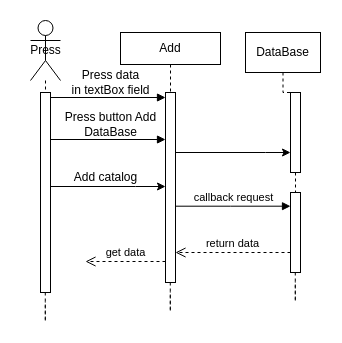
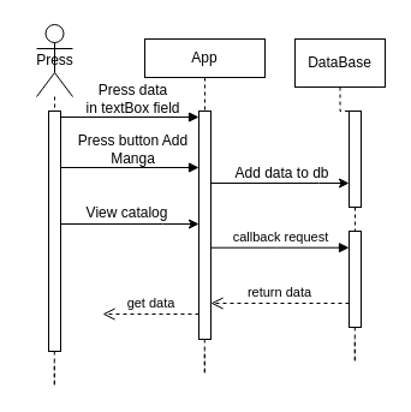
- <mxCell id="13" value="Add" style="html=1;whiteSpace=wrap;" parent="1" vertex="1"><mxGeometry x="120" y="32" width="100" height="32" as="geometry" /></mxCell>
+ <mxCell id="13" value="App" style="html=1;whiteSpace=wrap;" parent="1" vertex="1"><mxGeometry x="120" y="32" width="100" height="32" as="geometry" /></mxCell>
- <mxCell id="14" value="Press button Add&lt;div&gt;DataBase&lt;/div&gt;" style="text;html=1;align=center;verticalAlign=middle;resizable=0;points=[];autosize=1;strokeColor=none;fillColor=none;" parent="1" vertex="1"><mxGeometry x="55" y="104" width="110" height="40" as="geometry" /></mxCell>
+ <mxCell id="14" value="Press button Add&lt;div&gt;Manga&lt;/div&gt;" style="text;html=1;align=center;verticalAlign=middle;resizable=0;points=[];autosize=1;strokeColor=none;fillColor=none;" parent="1" vertex="1"><mxGeometry x="55" y="104" width="110" height="40" as="geometry" /></mxCell>
+ <mxCell id="22" value="Add data to db" style="text;html=1;align=center;verticalAlign=middle;resizable=0;points=[];autosize=1;strokeColor=none;fillColor=none;" parent="1" vertex="1"><mxGeometry x="184" y="129" width="100" height="30" as="geometry" /></mxCell>
- <mxCell id="25" value="Add catalog" style="text;html=1;align=center;verticalAlign=middle;resizable=0;points=[];autosize=1;strokeColor=none;fillColor=none;" parent="1" vertex="1"><mxGeometry x="60" y="162" width="90" height="30" as="geometry" /></mxCell>
+ <mxCell id="25" value="View catalog" style="text;html=1;align=center;verticalAlign=middle;resizable=0;points=[];autosize=1;strokeColor=none;fillColor=none;" parent="1" vertex="1"><mxGeometry x="60" y="162" width="90" height="30" as="geometry" /></mxCell>
